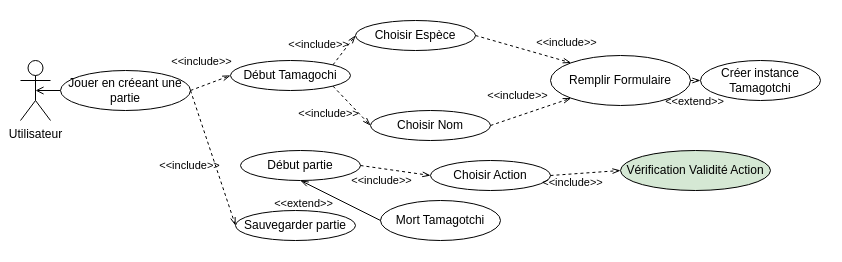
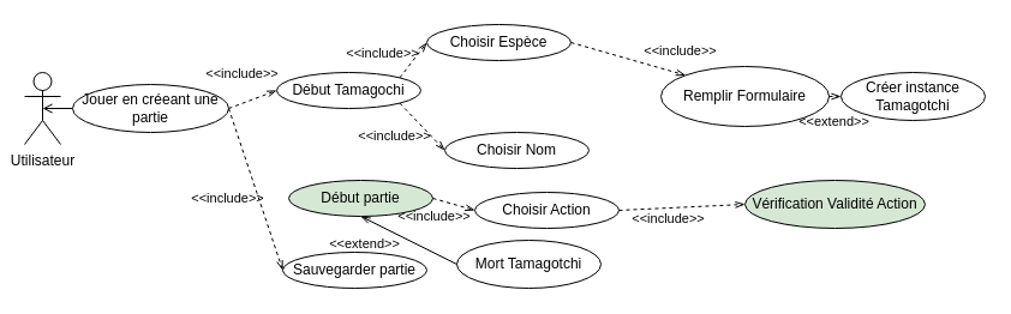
- <mxCell id="17" value="" style="endArrow=openThin;html=1;exitX=1;exitY=0.5;exitDx=0;exitDy=0;dashed=1;endFill=0;entryX=0;entryY=1;entryDx=0;entryDy=0;" parent="1" source="12" target="7" edge="1"><mxGeometry width="50" height="50" relative="1" as="geometry"><mxPoint x="555.46" y="75" as="sourcePoint" /><mxPoint x="555.46" y="170" as="targetPoint" /></mxGeometry></mxCell>
- <mxCell id="18" value="&amp;lt;&amp;lt;include&amp;gt;&amp;gt;" style="edgeLabel;html=1;align=center;verticalAlign=middle;resizable=0;points=[];labelBackgroundColor=none;" parent="17" vertex="1" connectable="0"><mxGeometry x="0.131" y="-2" relative="1" as="geometry"><mxPoint x="-20" y="-17" as="offset" /></mxGeometry></mxCell>
- <mxCell id="22" value="Début partie" style="ellipse;whiteSpace=wrap;html=1;" parent="1" vertex="1"><mxGeometry x="240" y="150" width="120" height="30" as="geometry" /></mxCell>
+ <mxCell id="22" value="Début partie" style="ellipse;whiteSpace=wrap;html=1;fillColor=#d5e8d4;" parent="1" vertex="1"><mxGeometry x="240" y="150" width="120" height="30" as="geometry" /></mxCell>
- <mxCell id="25" value="Choisir Action" style="ellipse;whiteSpace=wrap;html=1;" parent="1" vertex="1"><mxGeometry x="430" y="160" width="120" height="30" as="geometry" /></mxCell>
+ <mxCell id="25" value="Choisir Action" style="ellipse;whiteSpace=wrap;html=1;" parent="1" vertex="1"><mxGeometry x="395" y="160" width="120" height="30" as="geometry" /></mxCell>
